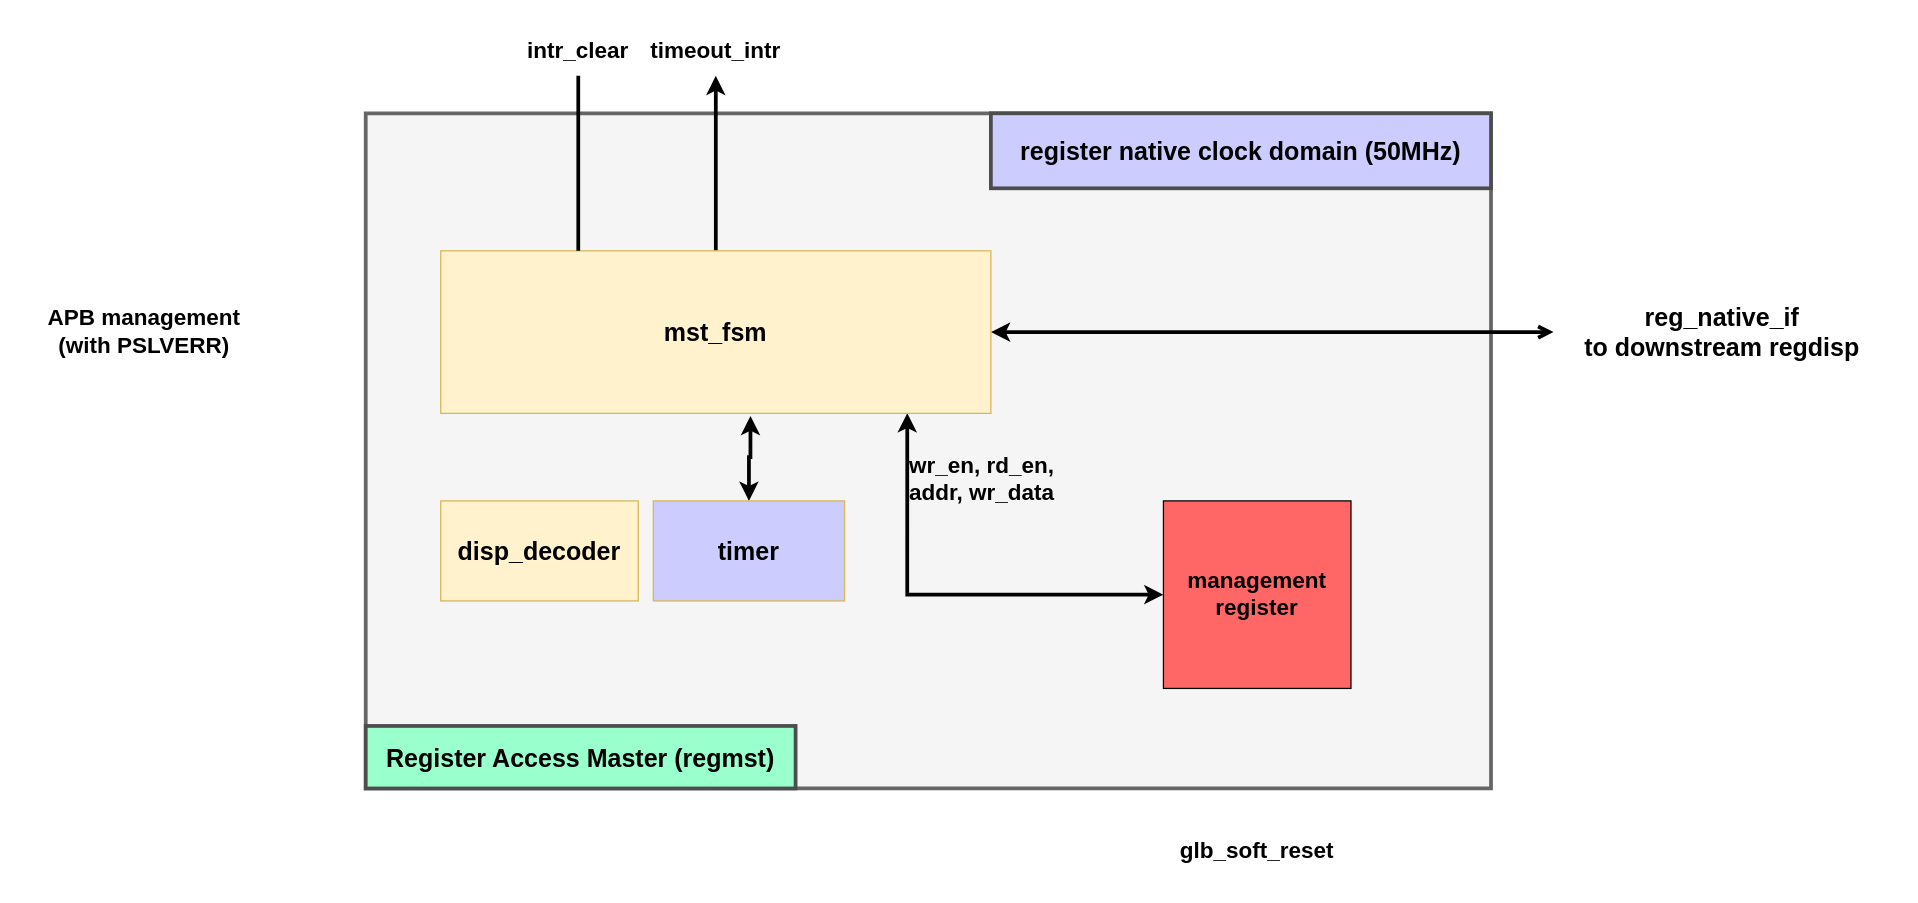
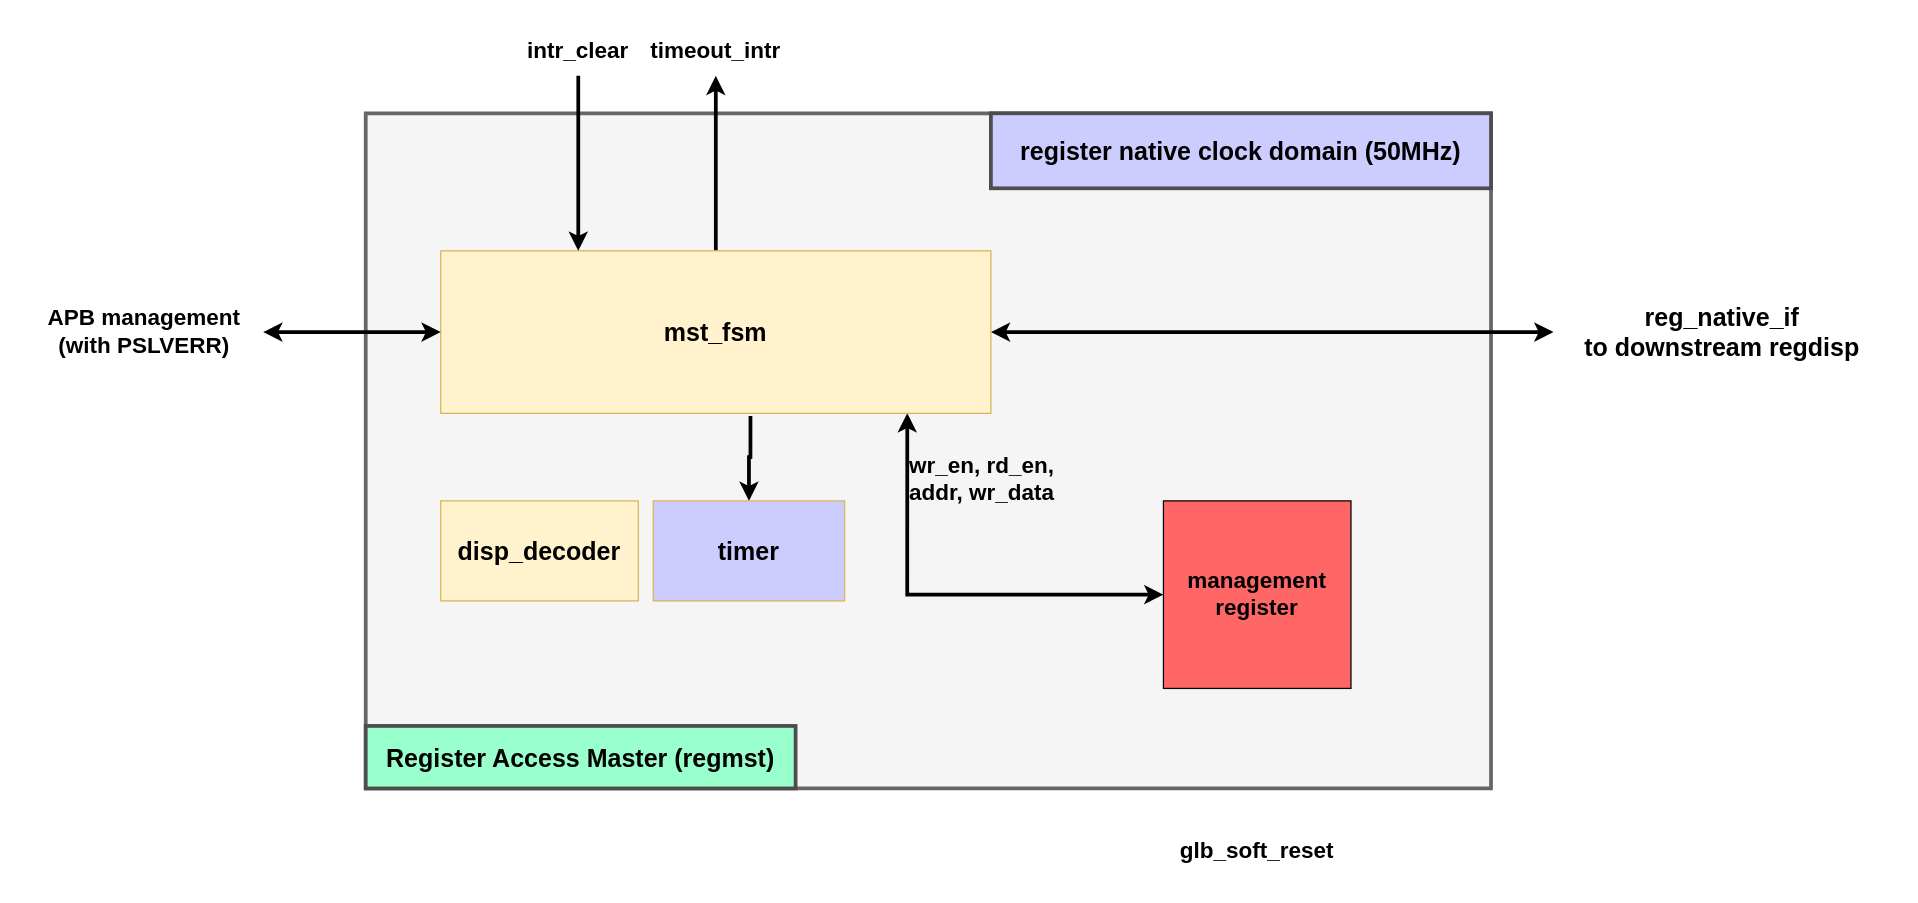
- <mxCell id="9" style="edgeStyle=orthogonalEdgeStyle;html=1;entryX=0.25;entryY=0;entryDx=0;entryDy=0;fontSize=20;startArrow=none;startFill=0;strokeWidth=3;rounded=0;endArrow=none;" parent="1" source="10" target="6" edge="1"><mxGeometry relative="1" as="geometry" /></mxCell>
+ <mxCell id="9" style="edgeStyle=orthogonalEdgeStyle;html=1;entryX=0.25;entryY=0;entryDx=0;entryDy=0;fontSize=20;startArrow=none;startFill=0;strokeWidth=3;rounded=0;" parent="1" source="10" target="6" edge="1"><mxGeometry relative="1" as="geometry" /></mxCell>
+ <mxCell id="7" style="edgeStyle=orthogonalEdgeStyle;rounded=0;html=1;exitX=1;exitY=0.5;exitDx=0;exitDy=0;entryX=0;entryY=0.5;entryDx=0;entryDy=0;fontSize=18;fontColor=#000000;startArrow=classic;startFill=1;strokeWidth=3;" parent="1" source="8" target="6" edge="1"><mxGeometry relative="1" as="geometry" /></mxCell>
- <mxCell id="4" style="edgeStyle=orthogonalEdgeStyle;rounded=0;html=1;exitX=1;exitY=0.5;exitDx=0;exitDy=0;entryX=0;entryY=0.5;entryDx=0;entryDy=0;fontSize=20;startArrow=classic;startFill=1;strokeWidth=3;endArrow=open;" parent="1" source="6" target="13" edge="1"><mxGeometry relative="1" as="geometry"><mxPoint x="1004" y="325" as="targetPoint" /></mxGeometry></mxCell>
+ <mxCell id="4" style="edgeStyle=orthogonalEdgeStyle;rounded=0;html=1;exitX=1;exitY=0.5;exitDx=0;exitDy=0;entryX=0;entryY=0.5;entryDx=0;entryDy=0;fontSize=20;startArrow=classic;startFill=1;strokeWidth=3;" parent="1" source="6" target="13" edge="1"><mxGeometry relative="1" as="geometry"><mxPoint x="1004" y="325" as="targetPoint" /></mxGeometry></mxCell>
- <mxCell id="19" style="edgeStyle=orthogonalEdgeStyle;rounded=0;html=1;entryX=0.563;entryY=1.016;entryDx=0;entryDy=0;entryPerimeter=0;fontSize=18;startArrow=classic;startFill=1;strokeWidth=3;" parent="1" source="20" target="6" edge="1"><mxGeometry relative="1" as="geometry" /></mxCell>
+ <mxCell id="19" style="edgeStyle=orthogonalEdgeStyle;rounded=0;html=1;entryX=0.563;entryY=1.016;entryDx=0;entryDy=0;entryPerimeter=0;fontSize=18;startArrow=classic;startFill=1;strokeWidth=3;endArrow=none;" parent="1" source="20" target="6" edge="1"><mxGeometry relative="1" as="geometry" /></mxCell>
